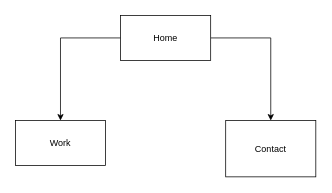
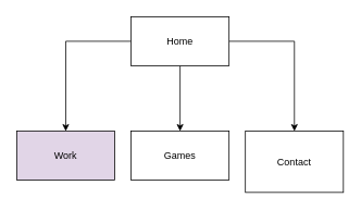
+ <mxCell id="2" value="" style="edgeStyle=orthogonalEdgeStyle;rounded=0;orthogonalLoop=1;jettySize=auto;html=1;" edge="1" parent="1" source="5" target="8"><mxGeometry relative="1" as="geometry" /></mxCell>
- <mxCell id="7" value="Work" style="rounded=0;whiteSpace=wrap;html=1;" vertex="1" parent="1"><mxGeometry x="20" y="160" width="120" height="60" as="geometry" /></mxCell>
+ <mxCell id="7" value="Work" style="rounded=0;whiteSpace=wrap;html=1;fillColor=#e1d5e7;" vertex="1" parent="1"><mxGeometry x="20" y="160" width="120" height="60" as="geometry" /></mxCell>
+ <mxCell id="8" value="Games" style="rounded=0;whiteSpace=wrap;html=1;" vertex="1" parent="1"><mxGeometry x="160" y="160" width="120" height="60" as="geometry" /></mxCell>
